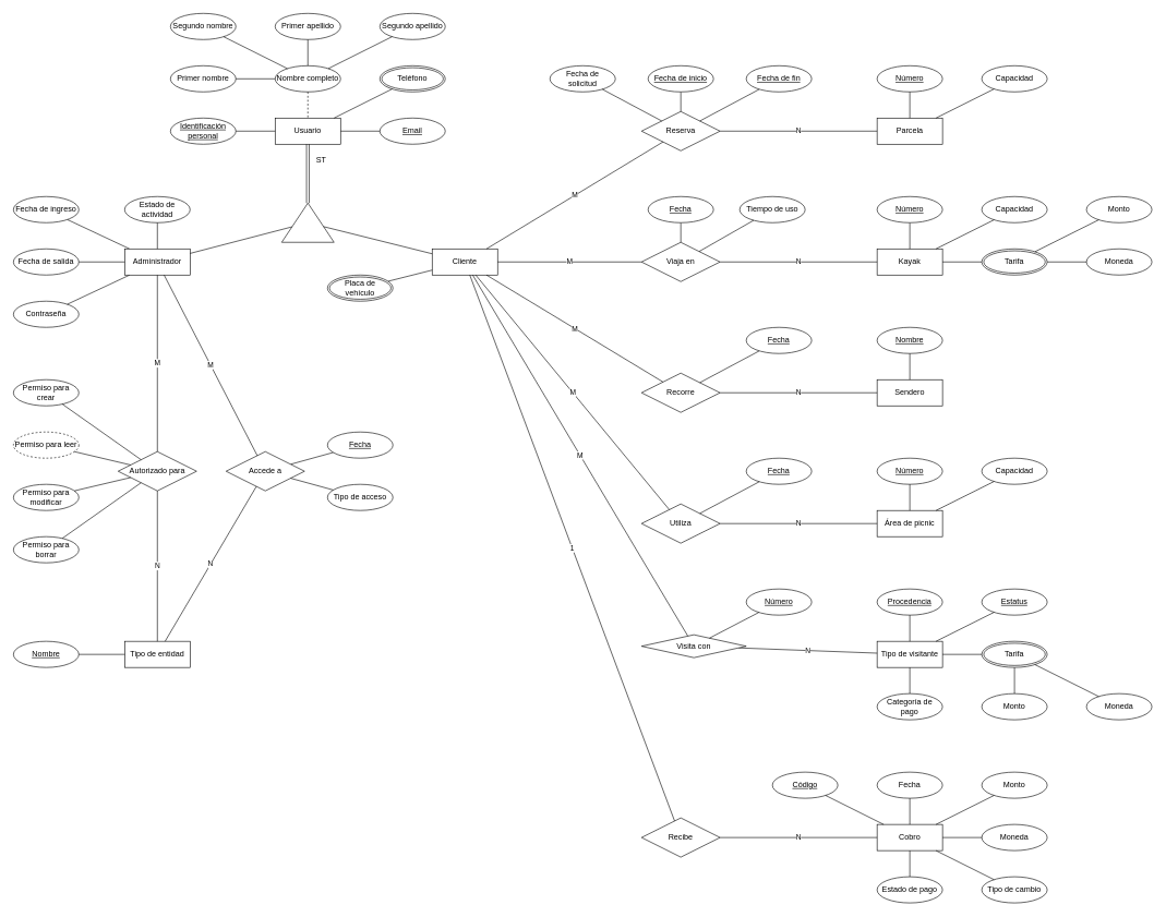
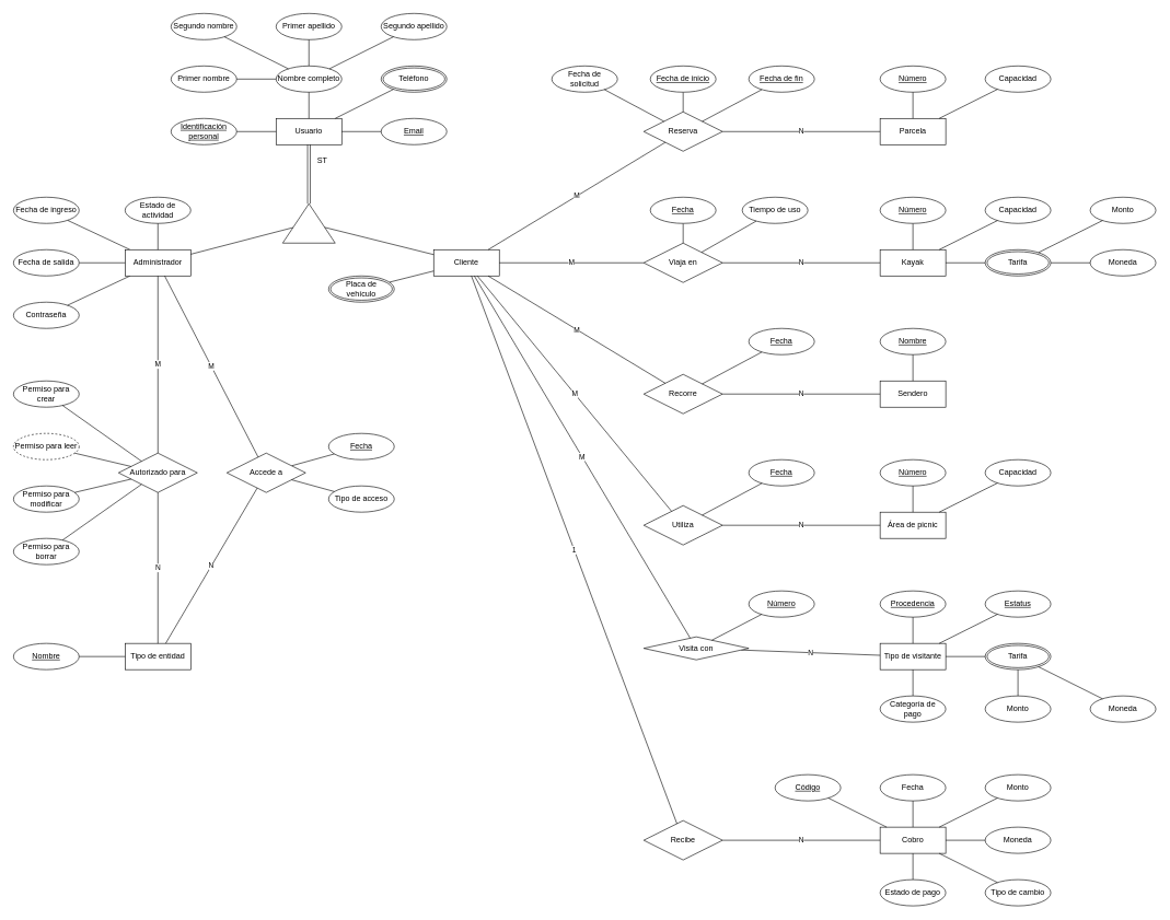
- <mxCell id="15" value="" style="endArrow=none;html=1;rounded=0;dashed=1;" edge="1" parent="1" source="3" target="5"><mxGeometry relative="1" as="geometry"><mxPoint x="555" y="104" as="sourcePoint" /><mxPoint x="685" y="156" as="targetPoint" /></mxGeometry></mxCell>
+ <mxCell id="15" value="" style="endArrow=none;html=1;rounded=0;" edge="1" parent="1" source="3" target="5"><mxGeometry relative="1" as="geometry"><mxPoint x="555" y="104" as="sourcePoint" /><mxPoint x="685" y="156" as="targetPoint" /></mxGeometry></mxCell>
